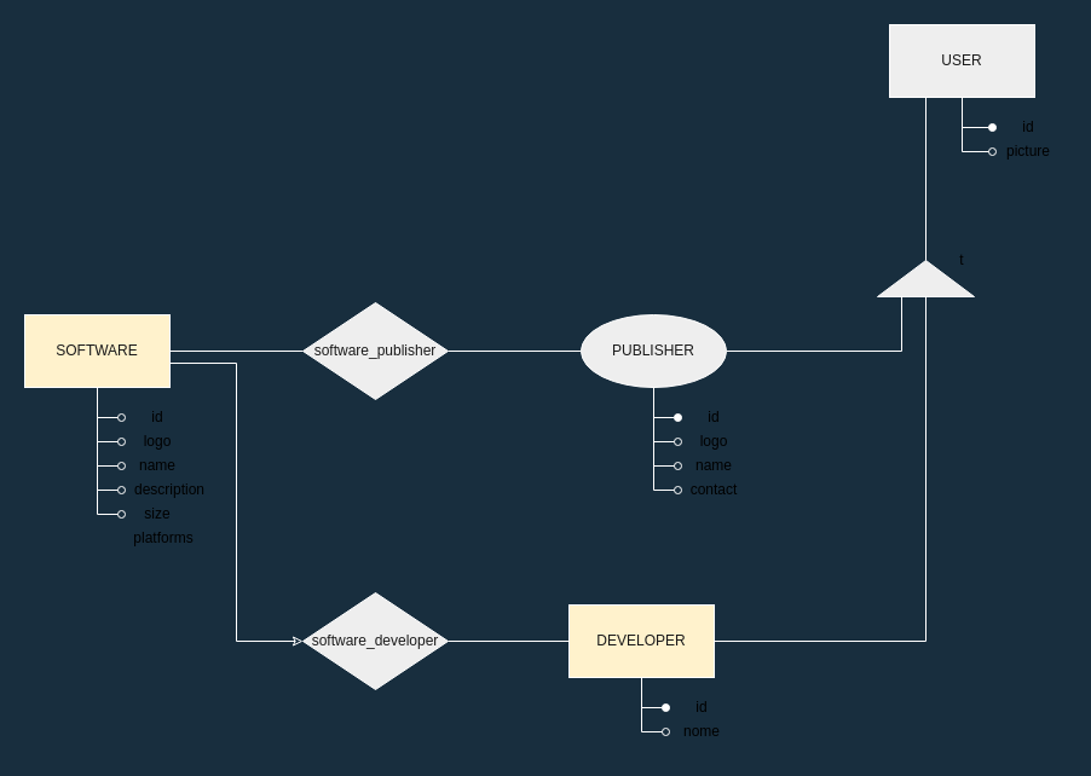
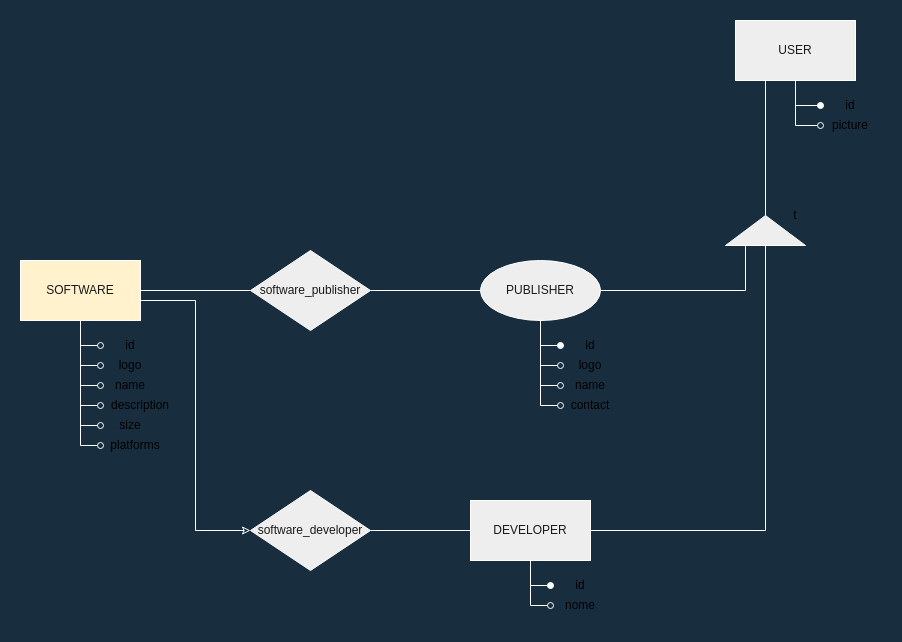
+ <mxCell id="5" style="edgeStyle=orthogonalEdgeStyle;rounded=0;sketch=0;orthogonalLoop=1;jettySize=auto;html=1;entryX=0;entryY=0.5;entryDx=0;entryDy=0;fontColor=#FFFFFF;endArrow=oval;endFill=0;strokeColor=#FFFFFF;" parent="1" source="10" target="20" edge="1"><mxGeometry relative="1" as="geometry" /></mxCell>
- <mxCell id="32" value="DEVELOPER" style="whiteSpace=wrap;html=1;rounded=0;sketch=0;fontColor=#1A1A1A;strokeColor=#FFFFFF;fillColor=#fff2cc;" parent="1" vertex="1"><mxGeometry x="470" y="500" width="120" height="60" as="geometry" /></mxCell>
+ <mxCell id="32" value="DEVELOPER" style="whiteSpace=wrap;html=1;rounded=0;sketch=0;fontColor=#1A1A1A;strokeColor=#FFFFFF;fillColor=#EEEEEE;" parent="1" vertex="1"><mxGeometry x="470" y="500" width="120" height="60" as="geometry" /></mxCell>
